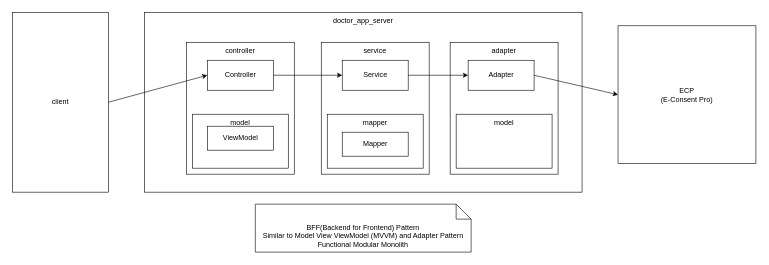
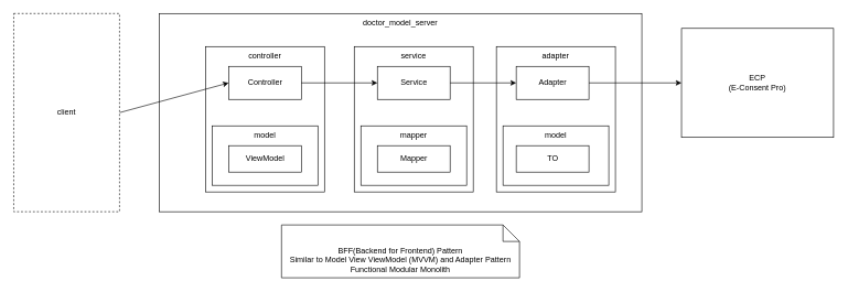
- <mxCell id="2" value="doctor_app_server" style="rounded=0;whiteSpace=wrap;html=1;verticalAlign=top;" vertex="1" parent="1"><mxGeometry x="240" y="20" width="730" height="300" as="geometry" /></mxCell>
+ <mxCell id="2" value="doctor_model_server" style="rounded=0;whiteSpace=wrap;html=1;verticalAlign=top;" vertex="1" parent="1"><mxGeometry x="240" y="20" width="730" height="300" as="geometry" /></mxCell>
- <mxCell id="21" value="ECP&lt;br&gt;(E-Consent Pro)" style="rounded=0;whiteSpace=wrap;html=1;verticalAlign=middle;" vertex="1" parent="1"><mxGeometry x="1030" y="42.5" width="230" height="230" as="geometry" /></mxCell>
+ <mxCell id="21" value="ECP&lt;br&gt;(E-Consent Pro)" style="rounded=0;whiteSpace=wrap;html=1;verticalAlign=middle;" vertex="1" parent="1"><mxGeometry x="1030" y="42.5" width="230" height="165" as="geometry" /></mxCell>
- <mxCell id="20" value="client" style="rounded=0;whiteSpace=wrap;html=1;verticalAlign=middle;" vertex="1" parent="1"><mxGeometry x="20" y="20" width="160" height="300" as="geometry" /></mxCell>
+ <mxCell id="20" value="client" style="rounded=0;whiteSpace=wrap;html=1;verticalAlign=middle;dashed=1;" vertex="1" parent="1"><mxGeometry x="20" y="20" width="160" height="300" as="geometry" /></mxCell>
- <mxCell id="7" value="ViewModel" style="html=1;" parent="1" vertex="1"><mxGeometry x="345" y="210" width="110" height="40" as="geometry" /></mxCell>
+ <mxCell id="7" value="ViewModel" style="html=1;" parent="1" vertex="1"><mxGeometry x="345" y="220" width="110" height="40" as="geometry" /></mxCell>
+ <mxCell id="10" value="TO" style="html=1;" parent="1" vertex="1"><mxGeometry x="780" y="220" width="110" height="40" as="geometry" /></mxCell>
